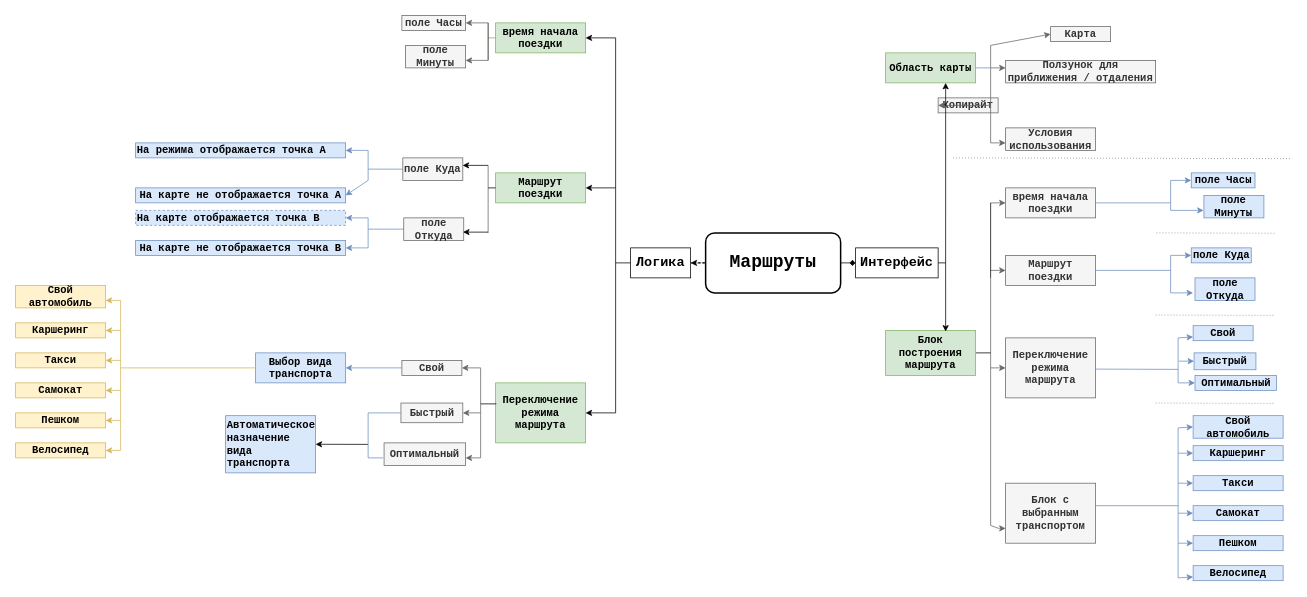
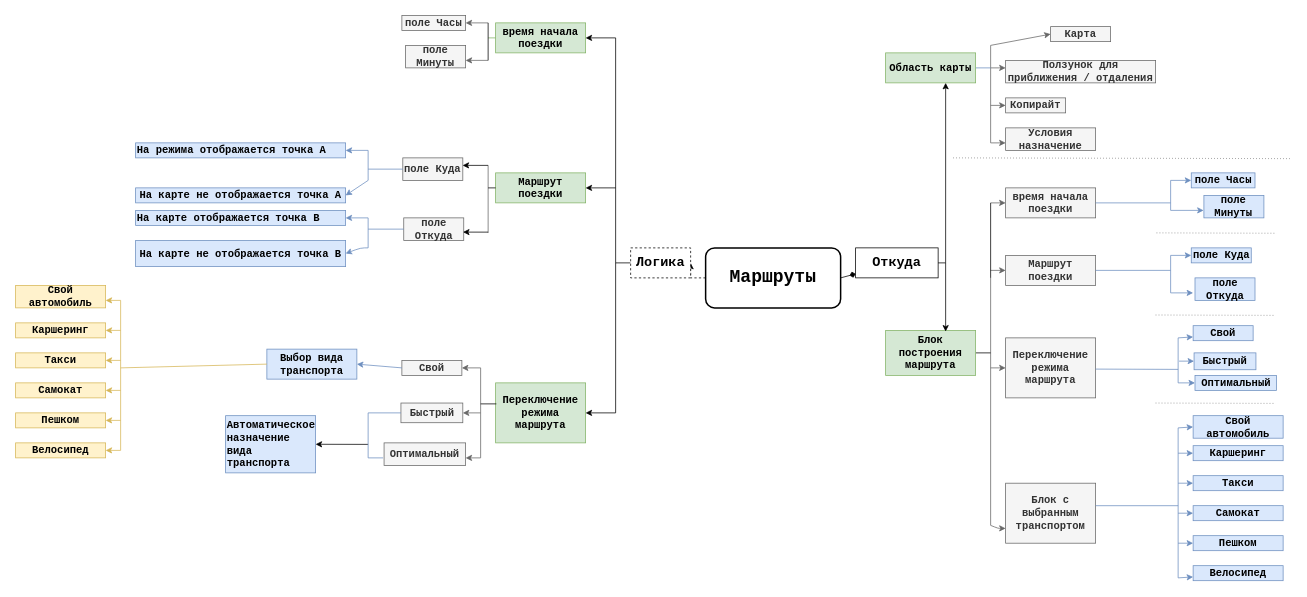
- <mxCell id="54" value="Копирайт" style="rounded=0;whiteSpace=wrap;html=1;labelBackgroundColor=none;fontFamily=Courier New;fontSize=14;align=center;fontStyle=1;fillColor=#f5f5f5;strokeColor=#666666;fontColor=#333333;" parent="1" vertex="1"><mxGeometry x="1250" y="130" width="80" height="20" as="geometry" /></mxCell>
+ <mxCell id="54" value="Копирайт" style="rounded=0;whiteSpace=wrap;html=1;labelBackgroundColor=none;fontFamily=Courier New;fontSize=14;align=center;fontStyle=1;fillColor=#f5f5f5;strokeColor=#666666;fontColor=#333333;" parent="1" vertex="1"><mxGeometry x="1340" y="130" width="80" height="20" as="geometry" /></mxCell>
- <mxCell id="55" value="Условия использования" style="rounded=0;whiteSpace=wrap;html=1;labelBackgroundColor=none;fontFamily=Courier New;fontSize=14;align=center;fontStyle=1;fillColor=#f5f5f5;strokeColor=#666666;fontColor=#333333;" parent="1" vertex="1"><mxGeometry x="1340" y="170" width="120" height="30" as="geometry" /></mxCell>
+ <mxCell id="55" value="Условия назначение" style="rounded=0;whiteSpace=wrap;html=1;labelBackgroundColor=none;fontFamily=Courier New;fontSize=14;align=center;fontStyle=1;fillColor=#f5f5f5;strokeColor=#666666;fontColor=#333333;" parent="1" vertex="1"><mxGeometry x="1340" y="170" width="120" height="30" as="geometry" /></mxCell>
- <mxCell id="41" value="На карте отображается точка В" style="rounded=0;whiteSpace=wrap;html=1;labelBackgroundColor=none;fontFamily=Courier New;fontSize=14;align=left;fillColor=#dae8fc;strokeColor=#6c8ebf;fontStyle=1;dashed=1;" parent="1" vertex="1"><mxGeometry x="180" y="280" width="280" height="20" as="geometry" /></mxCell>
+ <mxCell id="41" value="На карте отображается точка В" style="rounded=0;whiteSpace=wrap;html=1;labelBackgroundColor=none;fontFamily=Courier New;fontSize=14;align=left;fillColor=#dae8fc;strokeColor=#6c8ebf;fontStyle=1" parent="1" vertex="1"><mxGeometry x="180" y="280" width="280" height="20" as="geometry" /></mxCell>
- <mxCell id="42" value="На карте не отображается точка В" style="rounded=0;whiteSpace=wrap;html=1;labelBackgroundColor=none;fontFamily=Courier New;fontSize=14;fillColor=#dae8fc;strokeColor=#6c8ebf;fontStyle=1" parent="1" vertex="1"><mxGeometry x="180" y="320" width="280" height="20" as="geometry" /></mxCell>
+ <mxCell id="42" value="На карте не отображается точка В" style="rounded=0;whiteSpace=wrap;html=1;labelBackgroundColor=none;fontFamily=Courier New;fontSize=14;fillColor=#dae8fc;strokeColor=#6c8ebf;fontStyle=1" parent="1" vertex="1"><mxGeometry x="180" y="320" width="280" height="35" as="geometry" /></mxCell>
- <mxCell id="5" value="Логика" style="rounded=0;whiteSpace=wrap;html=1;fontFamily=Courier New;fontSize=18;fontStyle=1;labelBackgroundColor=none;" parent="1" vertex="1"><mxGeometry x="840" y="330" width="80" height="40" as="geometry" /></mxCell>
+ <mxCell id="5" value="Логика" style="rounded=0;whiteSpace=wrap;html=1;fontFamily=Courier New;fontSize=18;fontStyle=1;labelBackgroundColor=none;dashed=1;" parent="1" vertex="1"><mxGeometry x="840" y="330" width="80" height="40" as="geometry" /></mxCell>
- <mxCell id="3" value="&lt;font style=&quot;font-size: 24px&quot;&gt;Маршруты&lt;/font&gt;" style="rounded=1;whiteSpace=wrap;html=1;fontFamily=Courier New;fontSize=17;fontStyle=1;labelBackgroundColor=#ffffff;strokeWidth=2;" parent="1" vertex="1"><mxGeometry x="940" y="310" width="180" height="80" as="geometry" /></mxCell>
+ <mxCell id="3" value="&lt;font style=&quot;font-size: 24px&quot;&gt;Маршруты&lt;/font&gt;" style="rounded=1;whiteSpace=wrap;html=1;fontFamily=Courier New;fontSize=17;fontStyle=1;labelBackgroundColor=#ffffff;strokeWidth=2;" parent="1" vertex="1"><mxGeometry x="940" y="330" width="180" height="80" as="geometry" /></mxCell>
- <mxCell id="49" value="Интерфейс" style="rounded=0;whiteSpace=wrap;html=1;fontFamily=Courier New;fontSize=18;fontStyle=1;labelBackgroundColor=none;" parent="1" vertex="1"><mxGeometry x="1140" y="330" width="110" height="40" as="geometry" /></mxCell>
+ <mxCell id="49" value="Откуда" style="rounded=0;whiteSpace=wrap;html=1;fontFamily=Courier New;fontSize=18;fontStyle=1;labelBackgroundColor=none;" parent="1" vertex="1"><mxGeometry x="1140" y="330" width="110" height="40" as="geometry" /></mxCell>
- <mxCell id="25" value="Выбор вида транспорта" style="rounded=0;whiteSpace=wrap;html=1;labelBackgroundColor=none;fontFamily=Courier New;fontSize=14;fillColor=#dae8fc;strokeColor=#6c8ebf;fontStyle=1" parent="1" vertex="1"><mxGeometry x="340" y="470" width="120" height="40" as="geometry" /></mxCell>
+ <mxCell id="25" value="Выбор вида транспорта" style="rounded=0;whiteSpace=wrap;html=1;labelBackgroundColor=none;fontFamily=Courier New;fontSize=14;fillColor=#dae8fc;strokeColor=#6c8ebf;fontStyle=1" parent="1" vertex="1"><mxGeometry x="355" y="465" width="120" height="40" as="geometry" /></mxCell>
